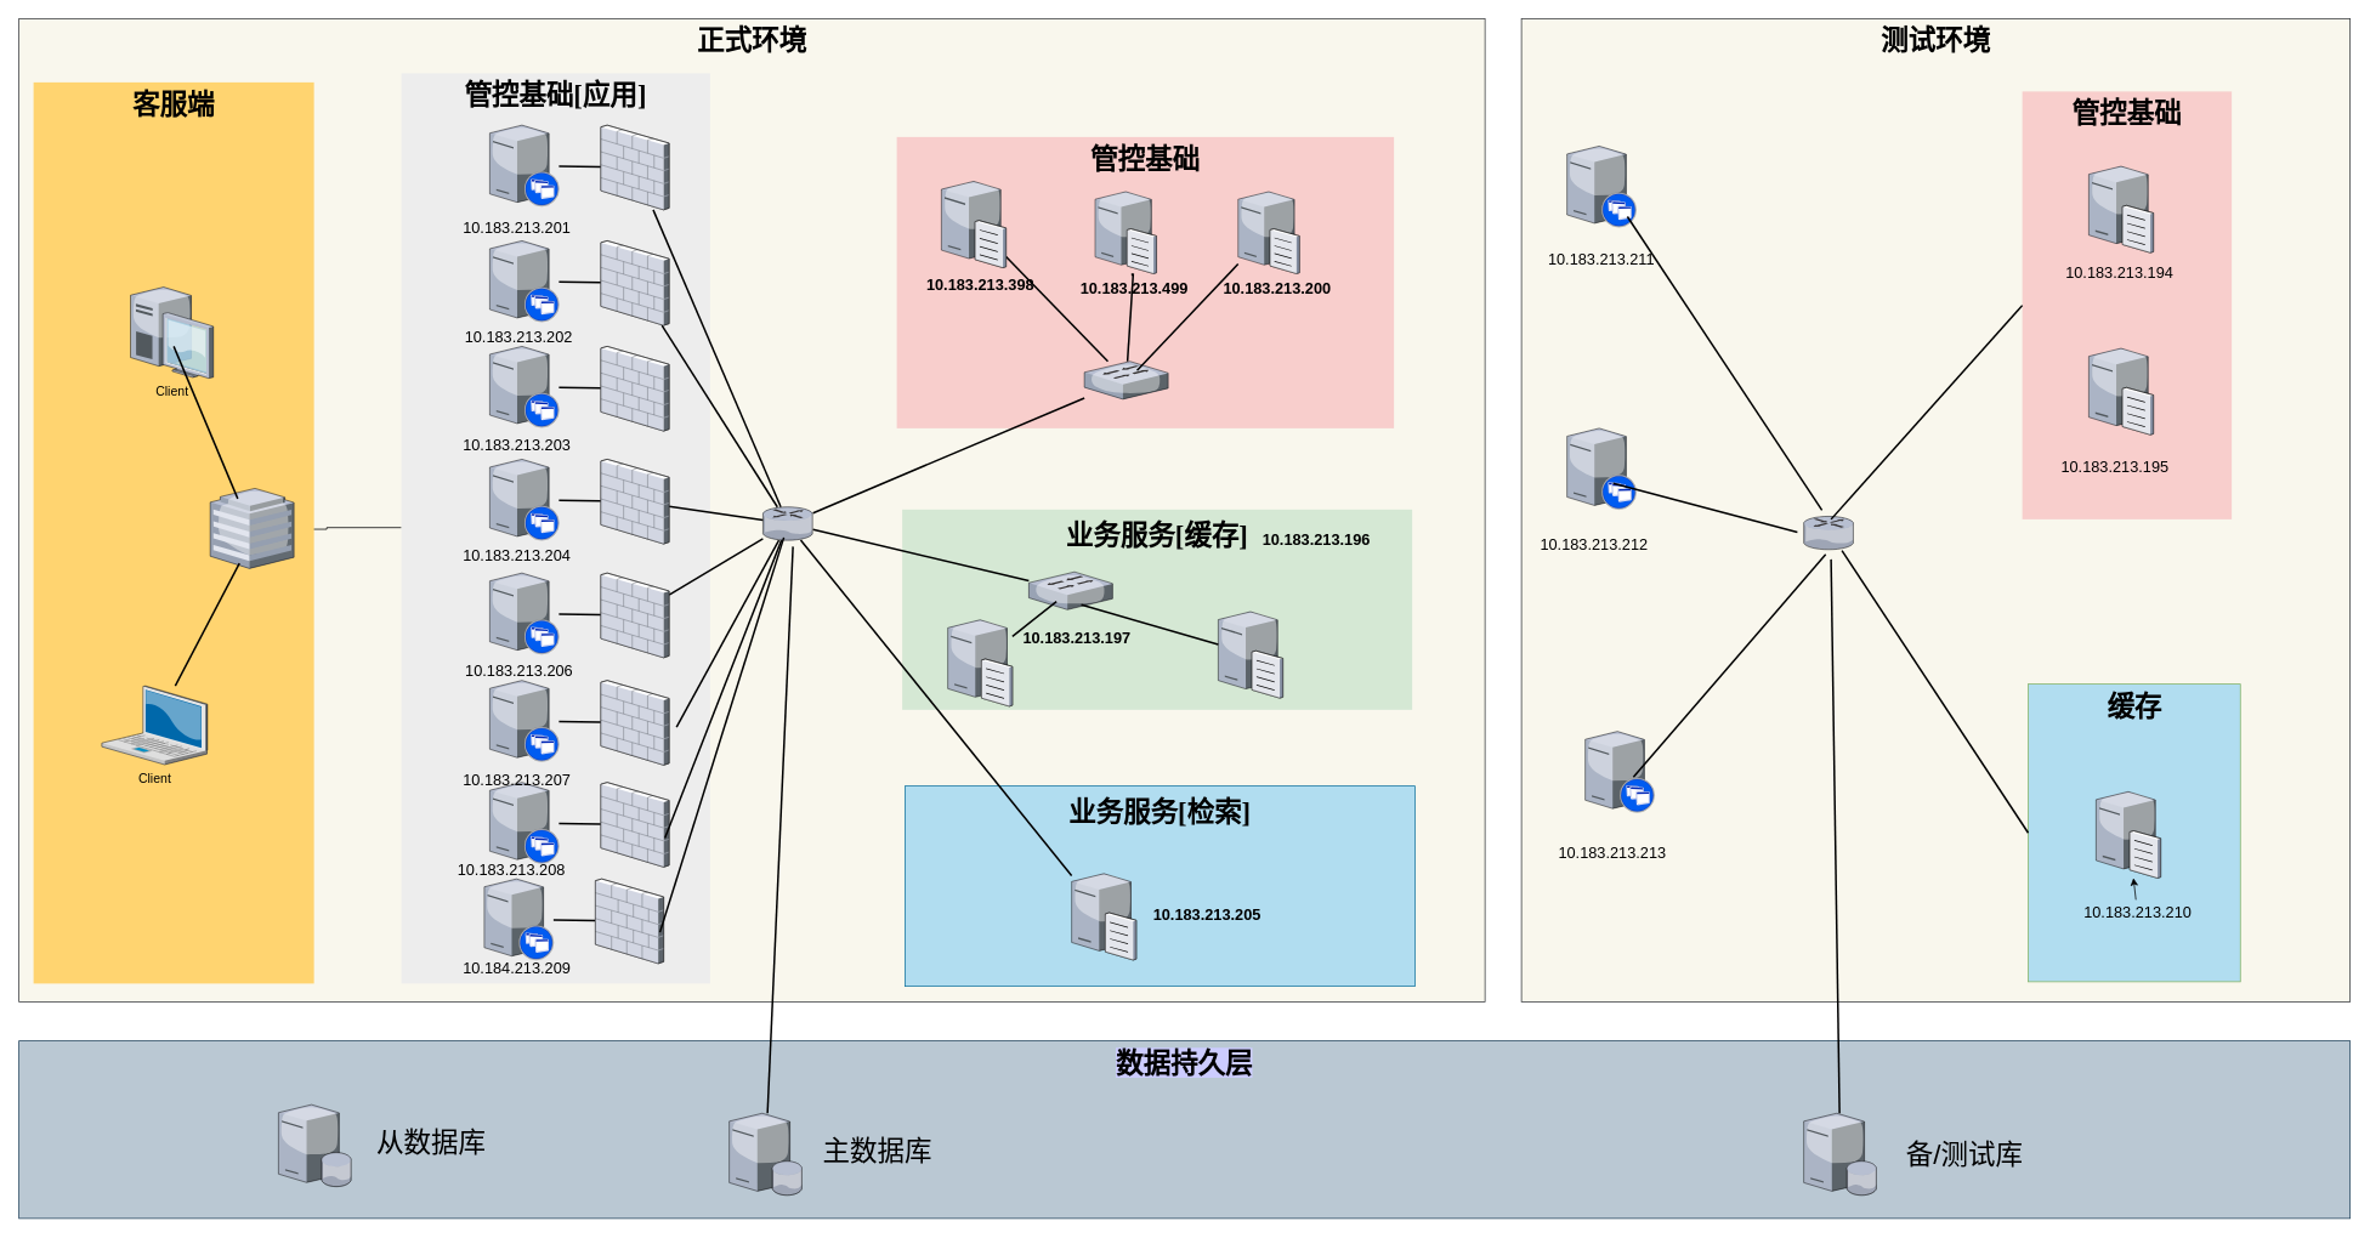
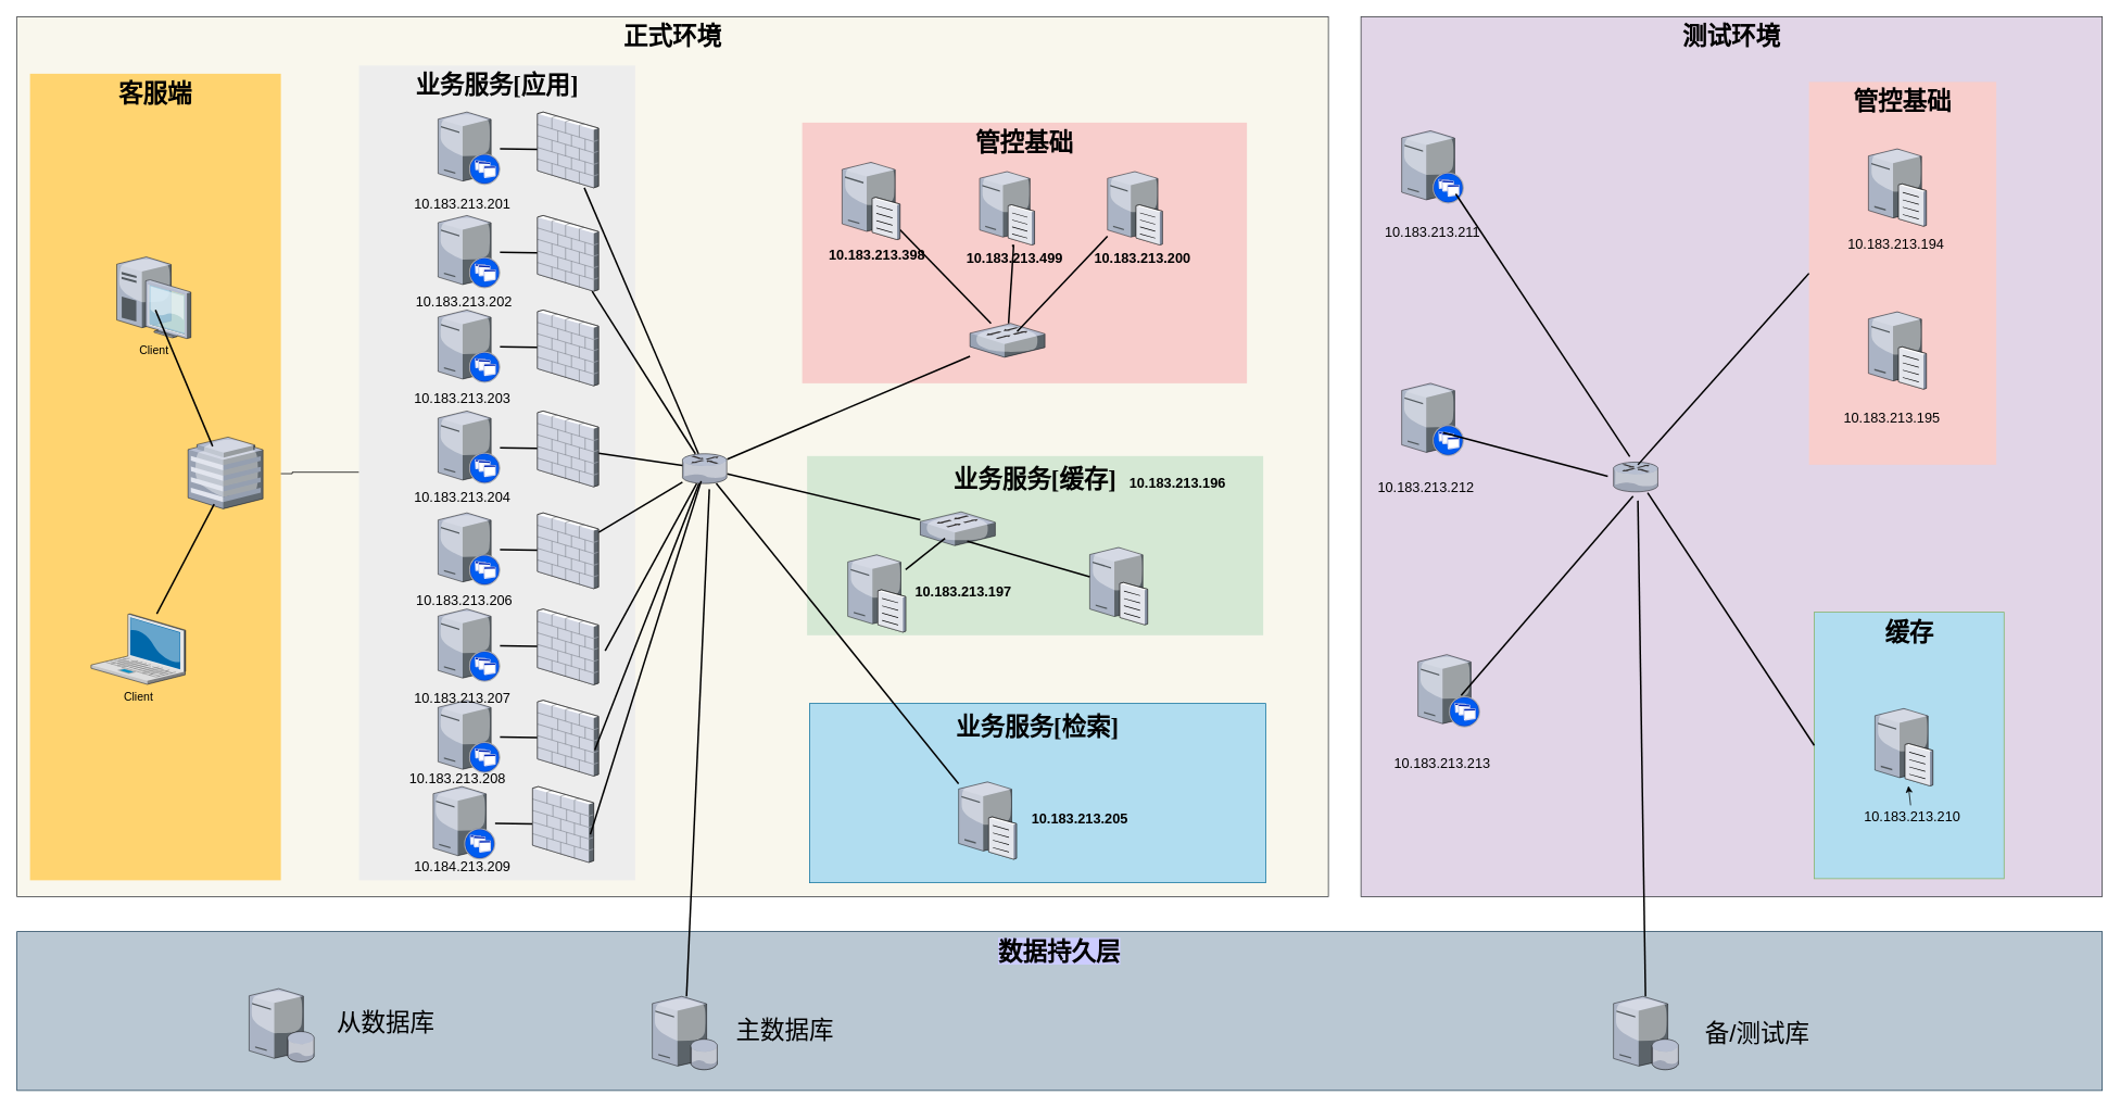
- <mxCell id="8" value="&lt;b style=&quot;border-color: var(--border-color); text-align: left; font-size: 30px;&quot;&gt;&lt;font style=&quot;border-color: var(--border-color);&quot;&gt;&lt;span style=&quot;border-color: var(--border-color); font-family: 宋体;&quot;&gt;管控基础[应用&lt;/span&gt;&lt;/font&gt;&lt;/b&gt;&lt;b style=&quot;border-color: var(--border-color); background-color: initial; font-family: 宋体;&quot;&gt;&lt;span style=&quot;border-color: var(--border-color); font-size: 30px;&quot;&gt;]&lt;/span&gt;&lt;/b&gt;" style="whiteSpace=wrap;html=1;fillColor=#EDEDED;fontSize=14;strokeColor=none;verticalAlign=top;" parent="1" vertex="1"><mxGeometry x="440" y="80" width="339" height="1000" as="geometry" /></mxCell>
+ <mxCell id="8" value="&lt;b style=&quot;border-color: var(--border-color); text-align: left; font-size: 30px;&quot;&gt;&lt;font style=&quot;border-color: var(--border-color);&quot;&gt;&lt;span style=&quot;border-color: var(--border-color); font-family: 宋体;&quot;&gt;业务服务[应用&lt;/span&gt;&lt;/font&gt;&lt;/b&gt;&lt;b style=&quot;border-color: var(--border-color); background-color: initial; font-family: 宋体;&quot;&gt;&lt;span style=&quot;border-color: var(--border-color); font-size: 30px;&quot;&gt;]&lt;/span&gt;&lt;/b&gt;" style="whiteSpace=wrap;html=1;fillColor=#EDEDED;fontSize=14;strokeColor=none;verticalAlign=top;" parent="1" vertex="1"><mxGeometry x="440" y="80" width="339" height="1000" as="geometry" /></mxCell>
- <mxCell id="2" value="&lt;div style=&quot;text-align: left;&quot;&gt;&lt;font face=&quot;宋体&quot;&gt;&lt;span style=&quot;font-size: 30px;&quot;&gt;&lt;b&gt;测试环境&lt;/b&gt;&lt;/span&gt;&lt;/font&gt;&lt;/div&gt;" style="whiteSpace=wrap;html=1;fontSize=14;verticalAlign=top;fillColor=#f9f7ed;strokeColor=#36393d;" parent="1" vertex="1"><mxGeometry x="1670" width="910" height="1080" as="geometry" y="20" /></mxCell>
+ <mxCell id="2" value="&lt;div style=&quot;text-align: left;&quot;&gt;&lt;font face=&quot;宋体&quot;&gt;&lt;span style=&quot;font-size: 30px;&quot;&gt;&lt;b&gt;测试环境&lt;/b&gt;&lt;/span&gt;&lt;/font&gt;&lt;/div&gt;" style="whiteSpace=wrap;html=1;fontSize=14;verticalAlign=top;fillColor=#e1d5e7;strokeColor=#36393d;" parent="1" vertex="1"><mxGeometry x="1670" width="910" height="1080" as="geometry" y="20" /></mxCell>
- <mxCell id="49" value="10.183.213.197" style="text;strokeColor=none;align=center;fillColor=none;html=1;verticalAlign=middle;whiteSpace=wrap;rounded=0;labelBackgroundColor=none;fontSize=17;fontStyle=1" parent="1" vertex="1"><mxGeometry x="1117" y="686.75" width="130" height="30" as="geometry" /></mxCell>
+ <mxCell id="49" value="10.183.213.197" style="text;strokeColor=none;align=center;fillColor=none;html=1;verticalAlign=middle;whiteSpace=wrap;rounded=0;labelBackgroundColor=none;fontSize=17;fontStyle=1" parent="1" vertex="1"><mxGeometry x="1117" y="711.75" width="130" height="30" as="geometry" /></mxCell>
